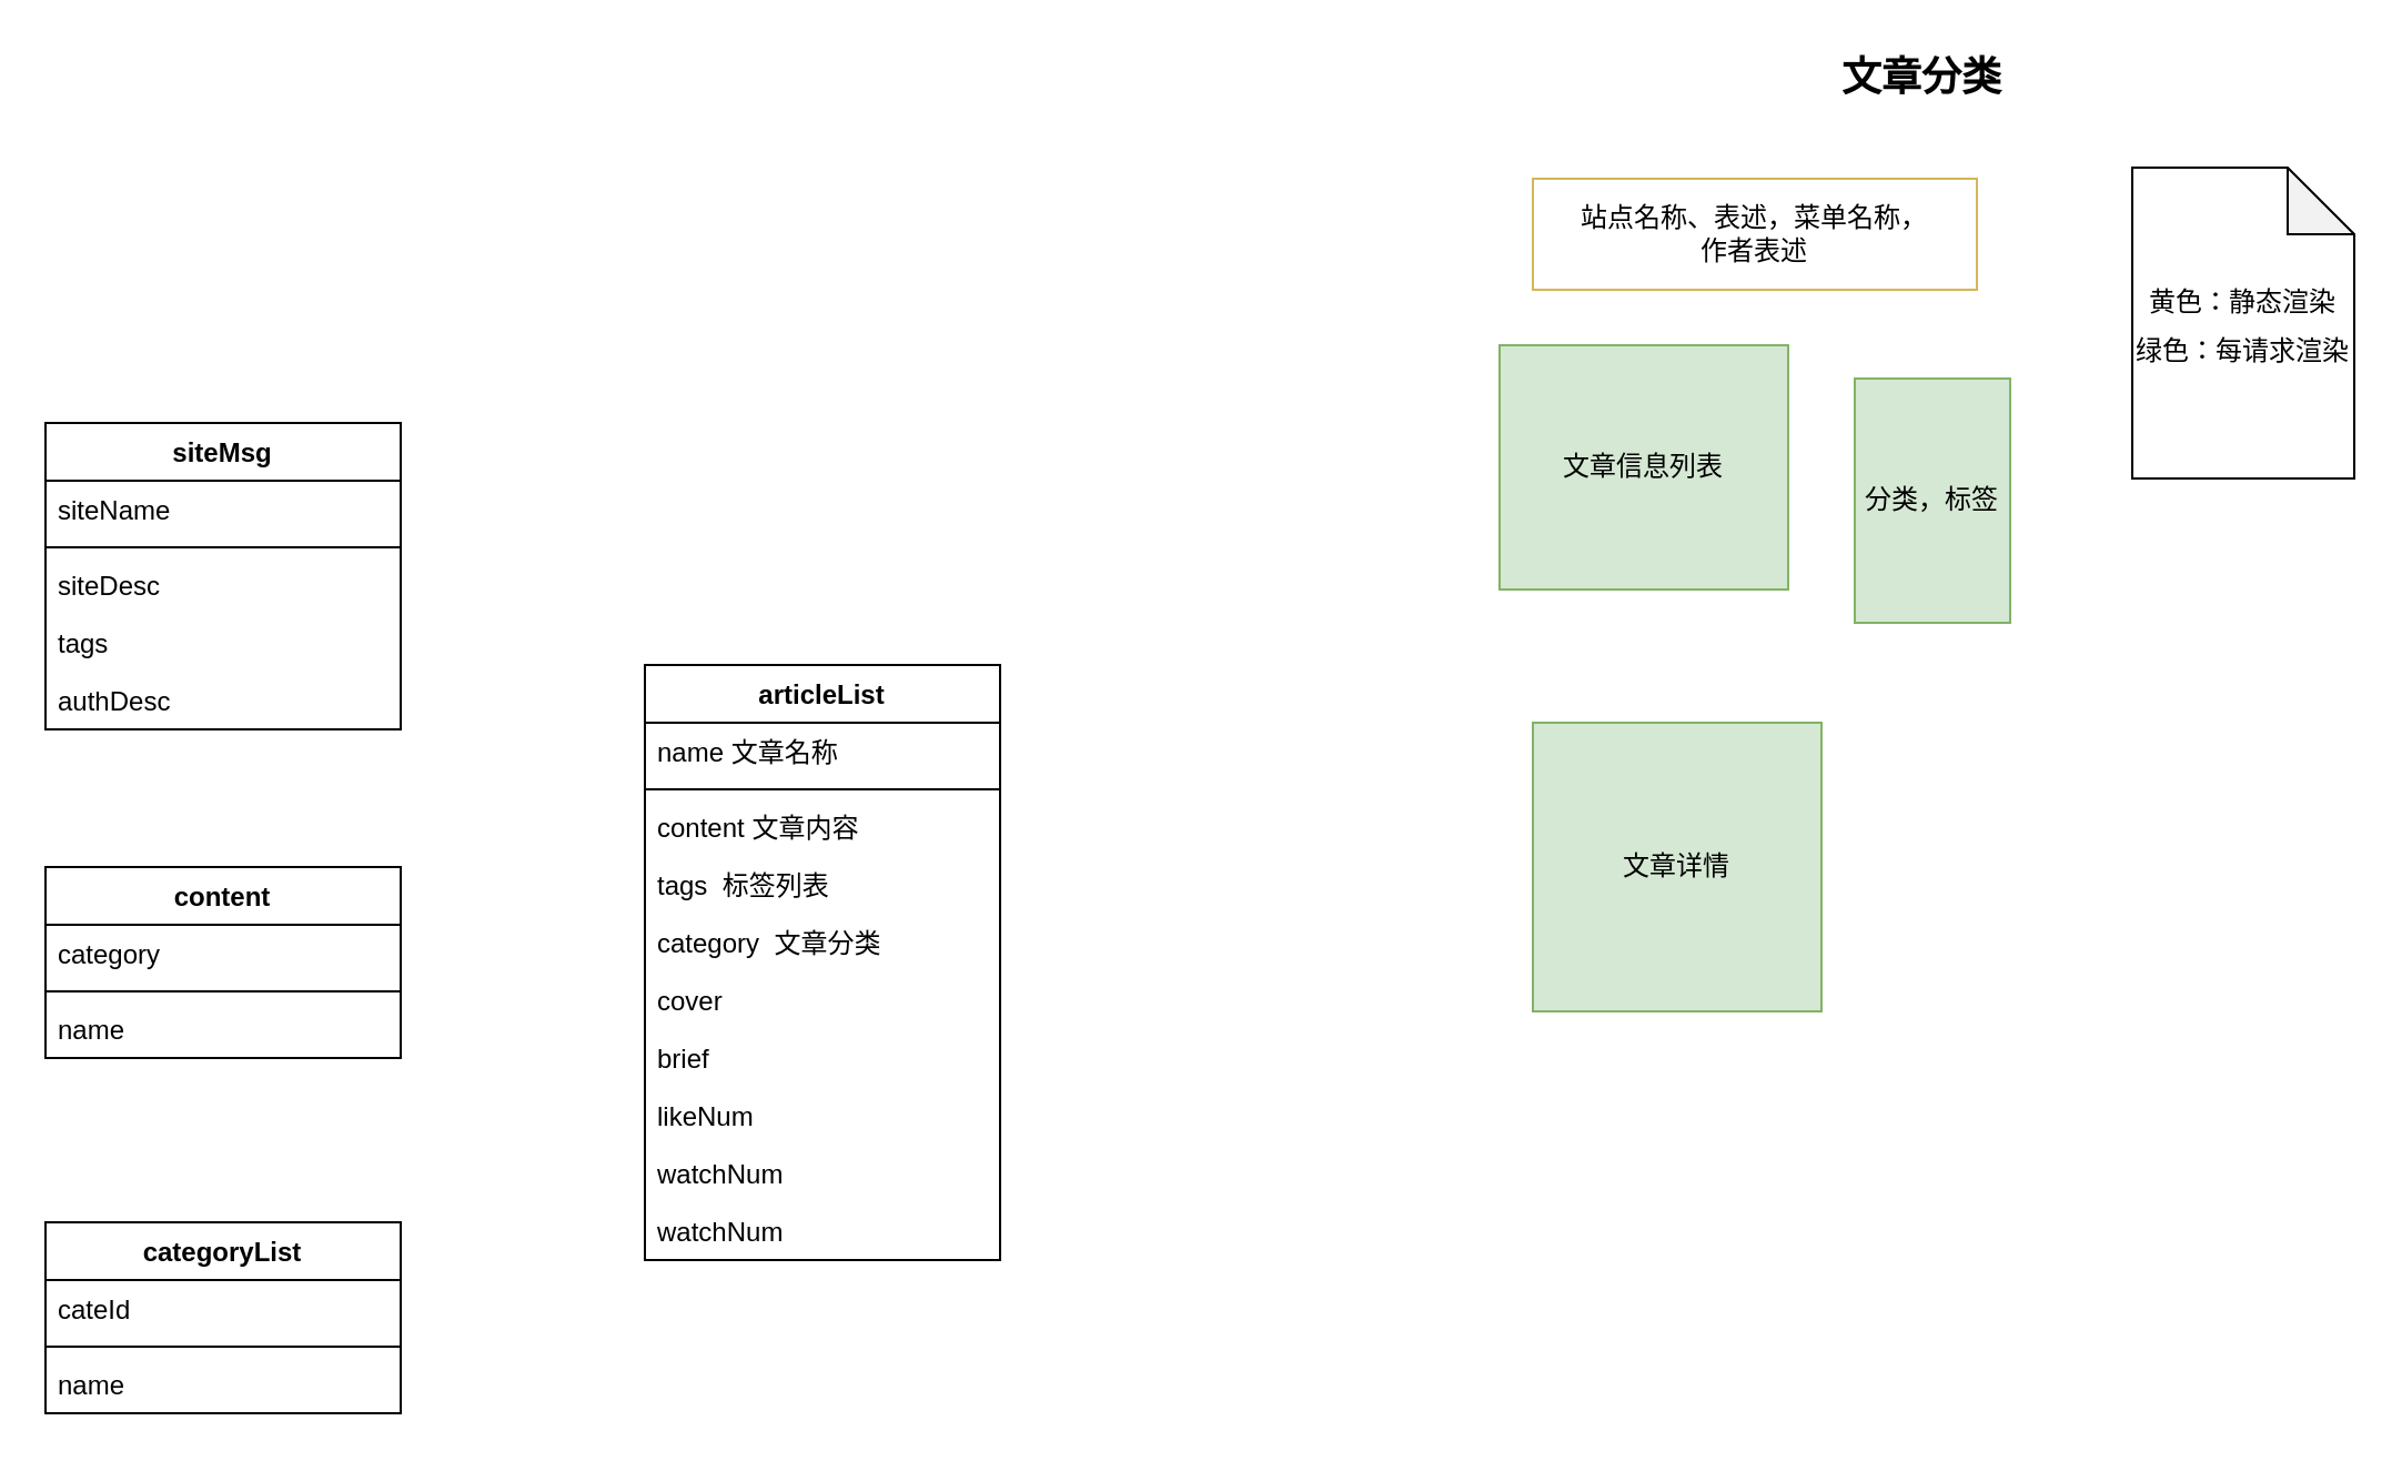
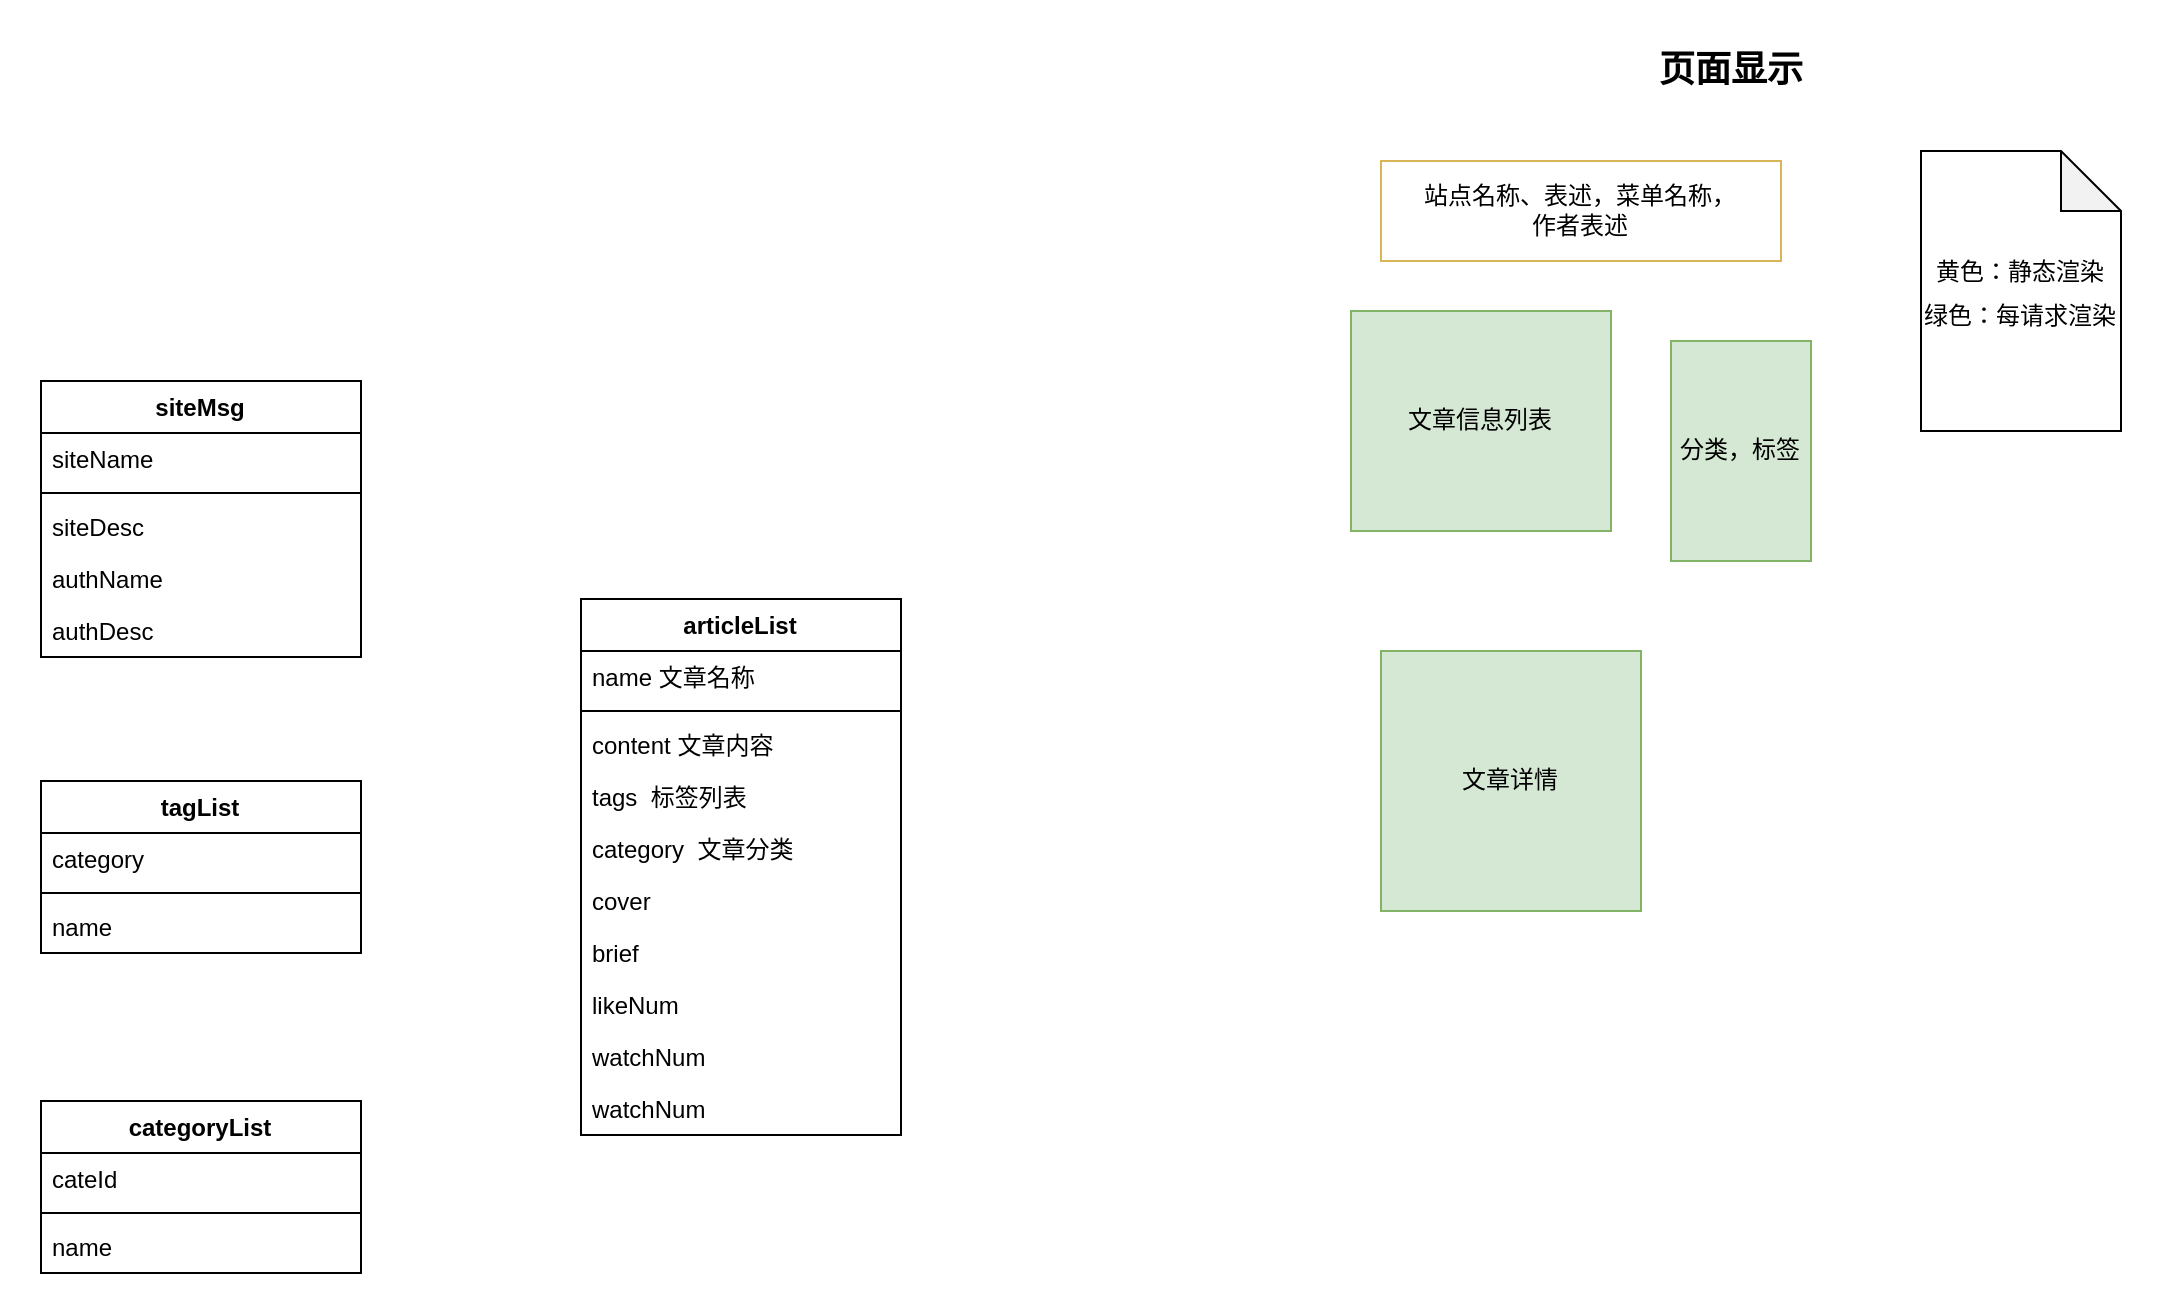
- <mxCell id="25" value="文章分类" style="text;html=1;align=center;verticalAlign=middle;resizable=0;points=[];autosize=1;fontStyle=1;fontSize=18;" vertex="1" parent="1"><mxGeometry x="820" y="20" width="90" height="30" as="geometry" /></mxCell>
+ <mxCell id="25" value="页面显示" style="text;html=1;align=center;verticalAlign=middle;resizable=0;points=[];autosize=1;fontStyle=1;fontSize=18;" vertex="1" parent="1"><mxGeometry x="820" y="20" width="90" height="30" as="geometry" /></mxCell>
- <mxCell id="31" value="tags" style="text;strokeColor=none;fillColor=none;align=left;verticalAlign=top;spacingLeft=4;spacingRight=4;overflow=hidden;rotatable=0;points=[[0,0.5],[1,0.5]];portConstraint=eastwest;" vertex="1" parent="27"><mxGeometry y="86" width="160" height="26" as="geometry" /></mxCell>
+ <mxCell id="31" value="authName" style="text;strokeColor=none;fillColor=none;align=left;verticalAlign=top;spacingLeft=4;spacingRight=4;overflow=hidden;rotatable=0;points=[[0,0.5],[1,0.5]];portConstraint=eastwest;" vertex="1" parent="27"><mxGeometry y="86" width="160" height="26" as="geometry" /></mxCell>
- <mxCell id="6" value="content" style="swimlane;fontStyle=1;align=center;verticalAlign=top;childLayout=stackLayout;horizontal=1;startSize=26;horizontalStack=0;resizeParent=1;resizeParentMax=0;resizeLast=0;collapsible=1;marginBottom=0;" vertex="1" parent="1"><mxGeometry x="20" y="390" width="160" height="86" as="geometry" /></mxCell>
+ <mxCell id="6" value="tagList" style="swimlane;fontStyle=1;align=center;verticalAlign=top;childLayout=stackLayout;horizontal=1;startSize=26;horizontalStack=0;resizeParent=1;resizeParentMax=0;resizeLast=0;collapsible=1;marginBottom=0;" vertex="1" parent="1"><mxGeometry x="20" y="390" width="160" height="86" as="geometry" /></mxCell>
